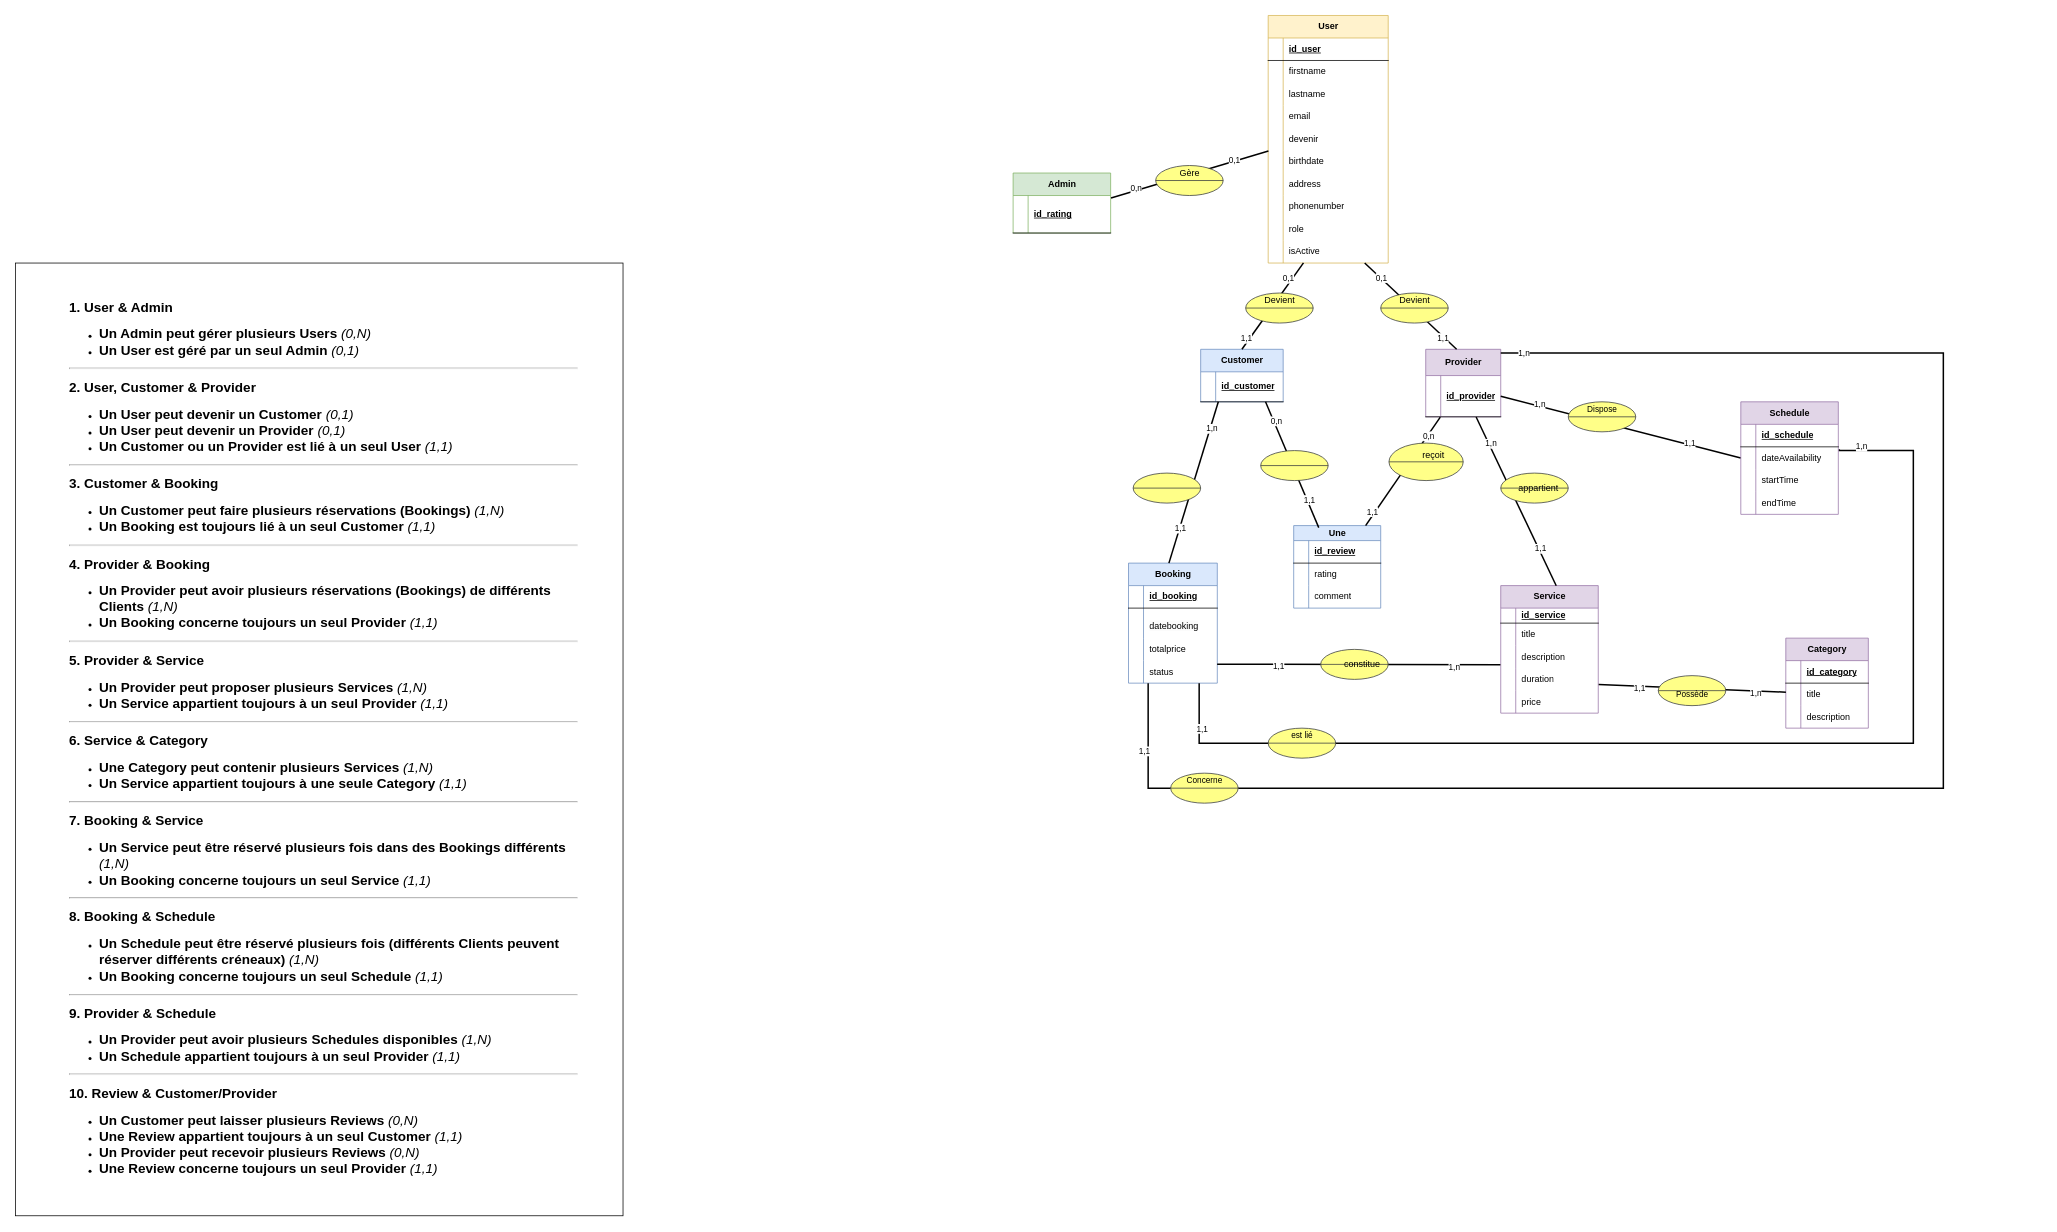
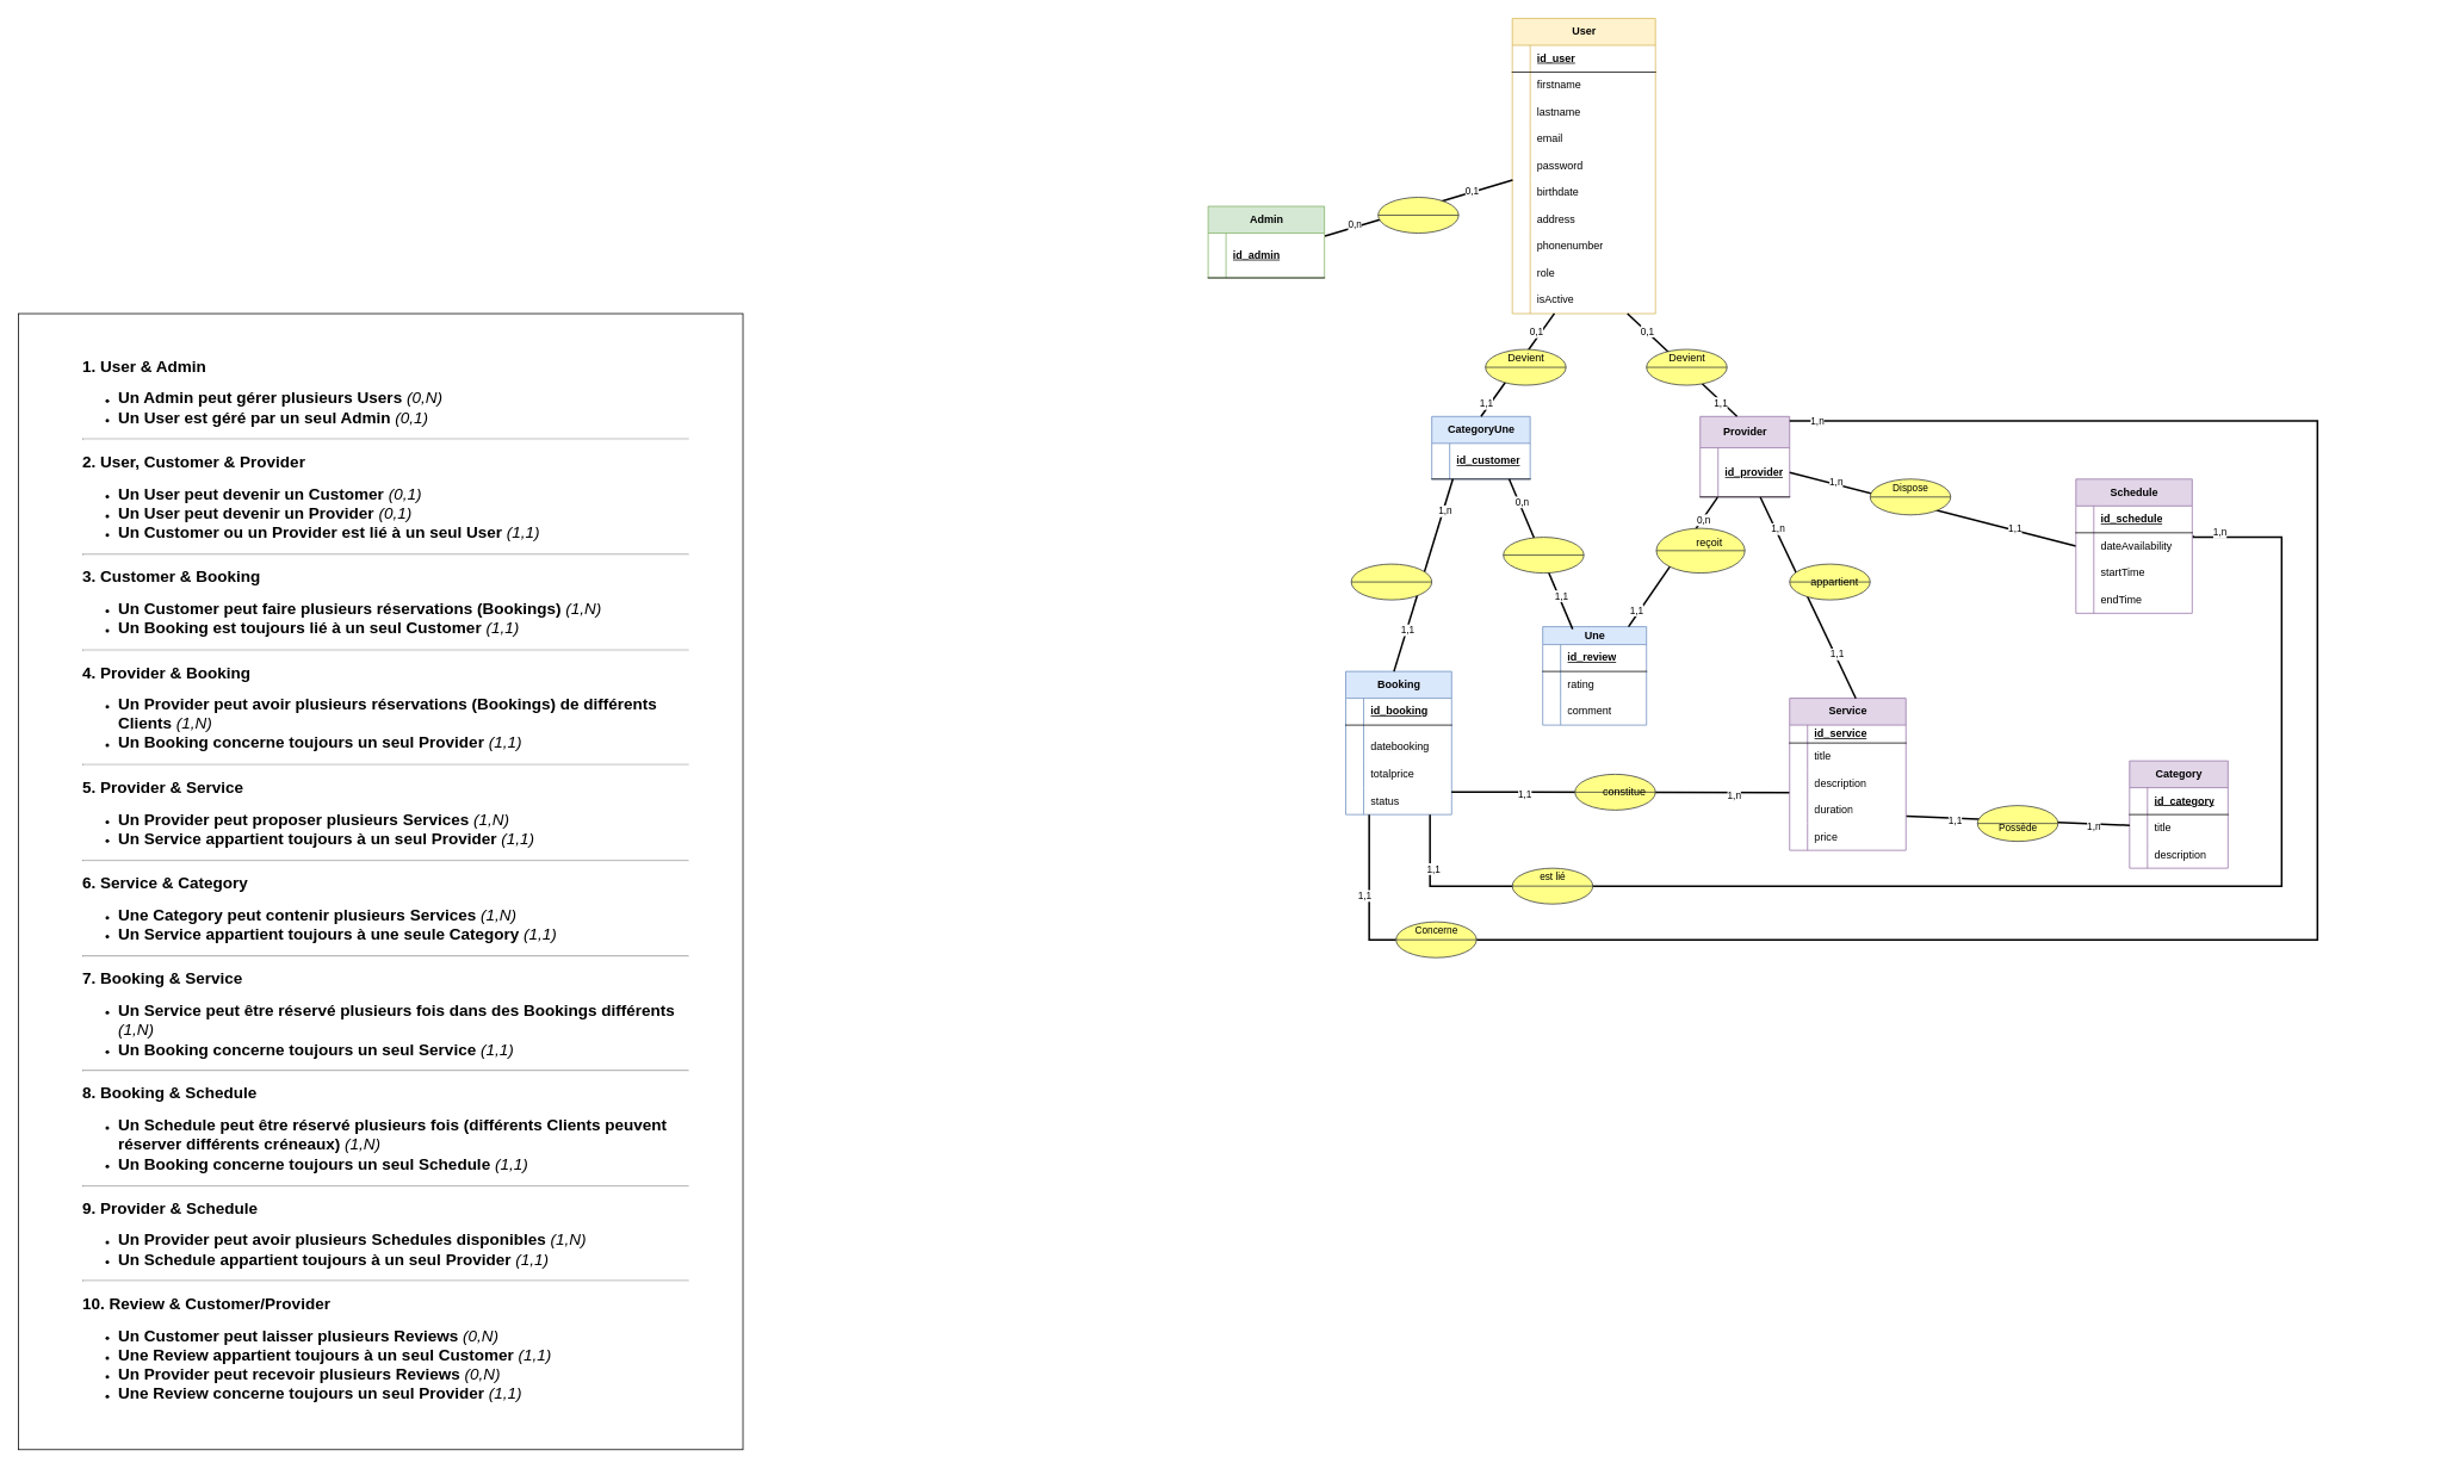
- <mxCell id="18" value="devenir" style="shape=partialRectangle;connectable=0;fillColor=none;top=0;left=0;bottom=0;right=0;align=left;spacingLeft=6;overflow=hidden;whiteSpace=wrap;html=1;" parent="16" vertex="1"><mxGeometry x="20" width="140" height="30" as="geometry"><mxRectangle width="140" height="30" as="alternateBounds" /></mxGeometry></mxCell>
+ <mxCell id="18" value="password" style="shape=partialRectangle;connectable=0;fillColor=none;top=0;left=0;bottom=0;right=0;align=left;spacingLeft=6;overflow=hidden;whiteSpace=wrap;html=1;" parent="16" vertex="1"><mxGeometry x="20" width="140" height="30" as="geometry"><mxRectangle width="140" height="30" as="alternateBounds" /></mxGeometry></mxCell>
- <mxCell id="124" value="Gère" style="text;html=1;align=center;verticalAlign=middle;whiteSpace=wrap;rounded=0;" parent="122" vertex="1"><mxGeometry x="17.5" width="55" height="20" as="geometry" /></mxCell>
- <mxCell id="45" value="id_rating" style="shape=partialRectangle;connectable=0;fillColor=none;top=0;left=0;bottom=0;right=0;align=left;spacingLeft=6;fontStyle=5;overflow=hidden;whiteSpace=wrap;html=1;" parent="43" vertex="1"><mxGeometry x="20" width="110" height="50" as="geometry"><mxRectangle width="110" height="50" as="alternateBounds" /></mxGeometry></mxCell>
+ <mxCell id="45" value="id_admin" style="shape=partialRectangle;connectable=0;fillColor=none;top=0;left=0;bottom=0;right=0;align=left;spacingLeft=6;fontStyle=5;overflow=hidden;whiteSpace=wrap;html=1;" parent="43" vertex="1"><mxGeometry x="20" width="110" height="50" as="geometry"><mxRectangle width="110" height="50" as="alternateBounds" /></mxGeometry></mxCell>
- <mxCell id="34" value="Customer" style="shape=table;startSize=30;container=1;collapsible=1;childLayout=tableLayout;fixedRows=1;rowLines=0;fontStyle=1;align=center;resizeLast=1;html=1;fillColor=#dae8fc;strokeColor=#6c8ebf;" parent="2" vertex="1"><mxGeometry x="300" y="445" width="110" height="70" as="geometry" /></mxCell>
+ <mxCell id="34" value="CategoryUne" style="shape=table;startSize=30;container=1;collapsible=1;childLayout=tableLayout;fixedRows=1;rowLines=0;fontStyle=1;align=center;resizeLast=1;html=1;fillColor=#dae8fc;strokeColor=#6c8ebf;" parent="2" vertex="1"><mxGeometry x="300" y="445" width="110" height="70" as="geometry" /></mxCell>
